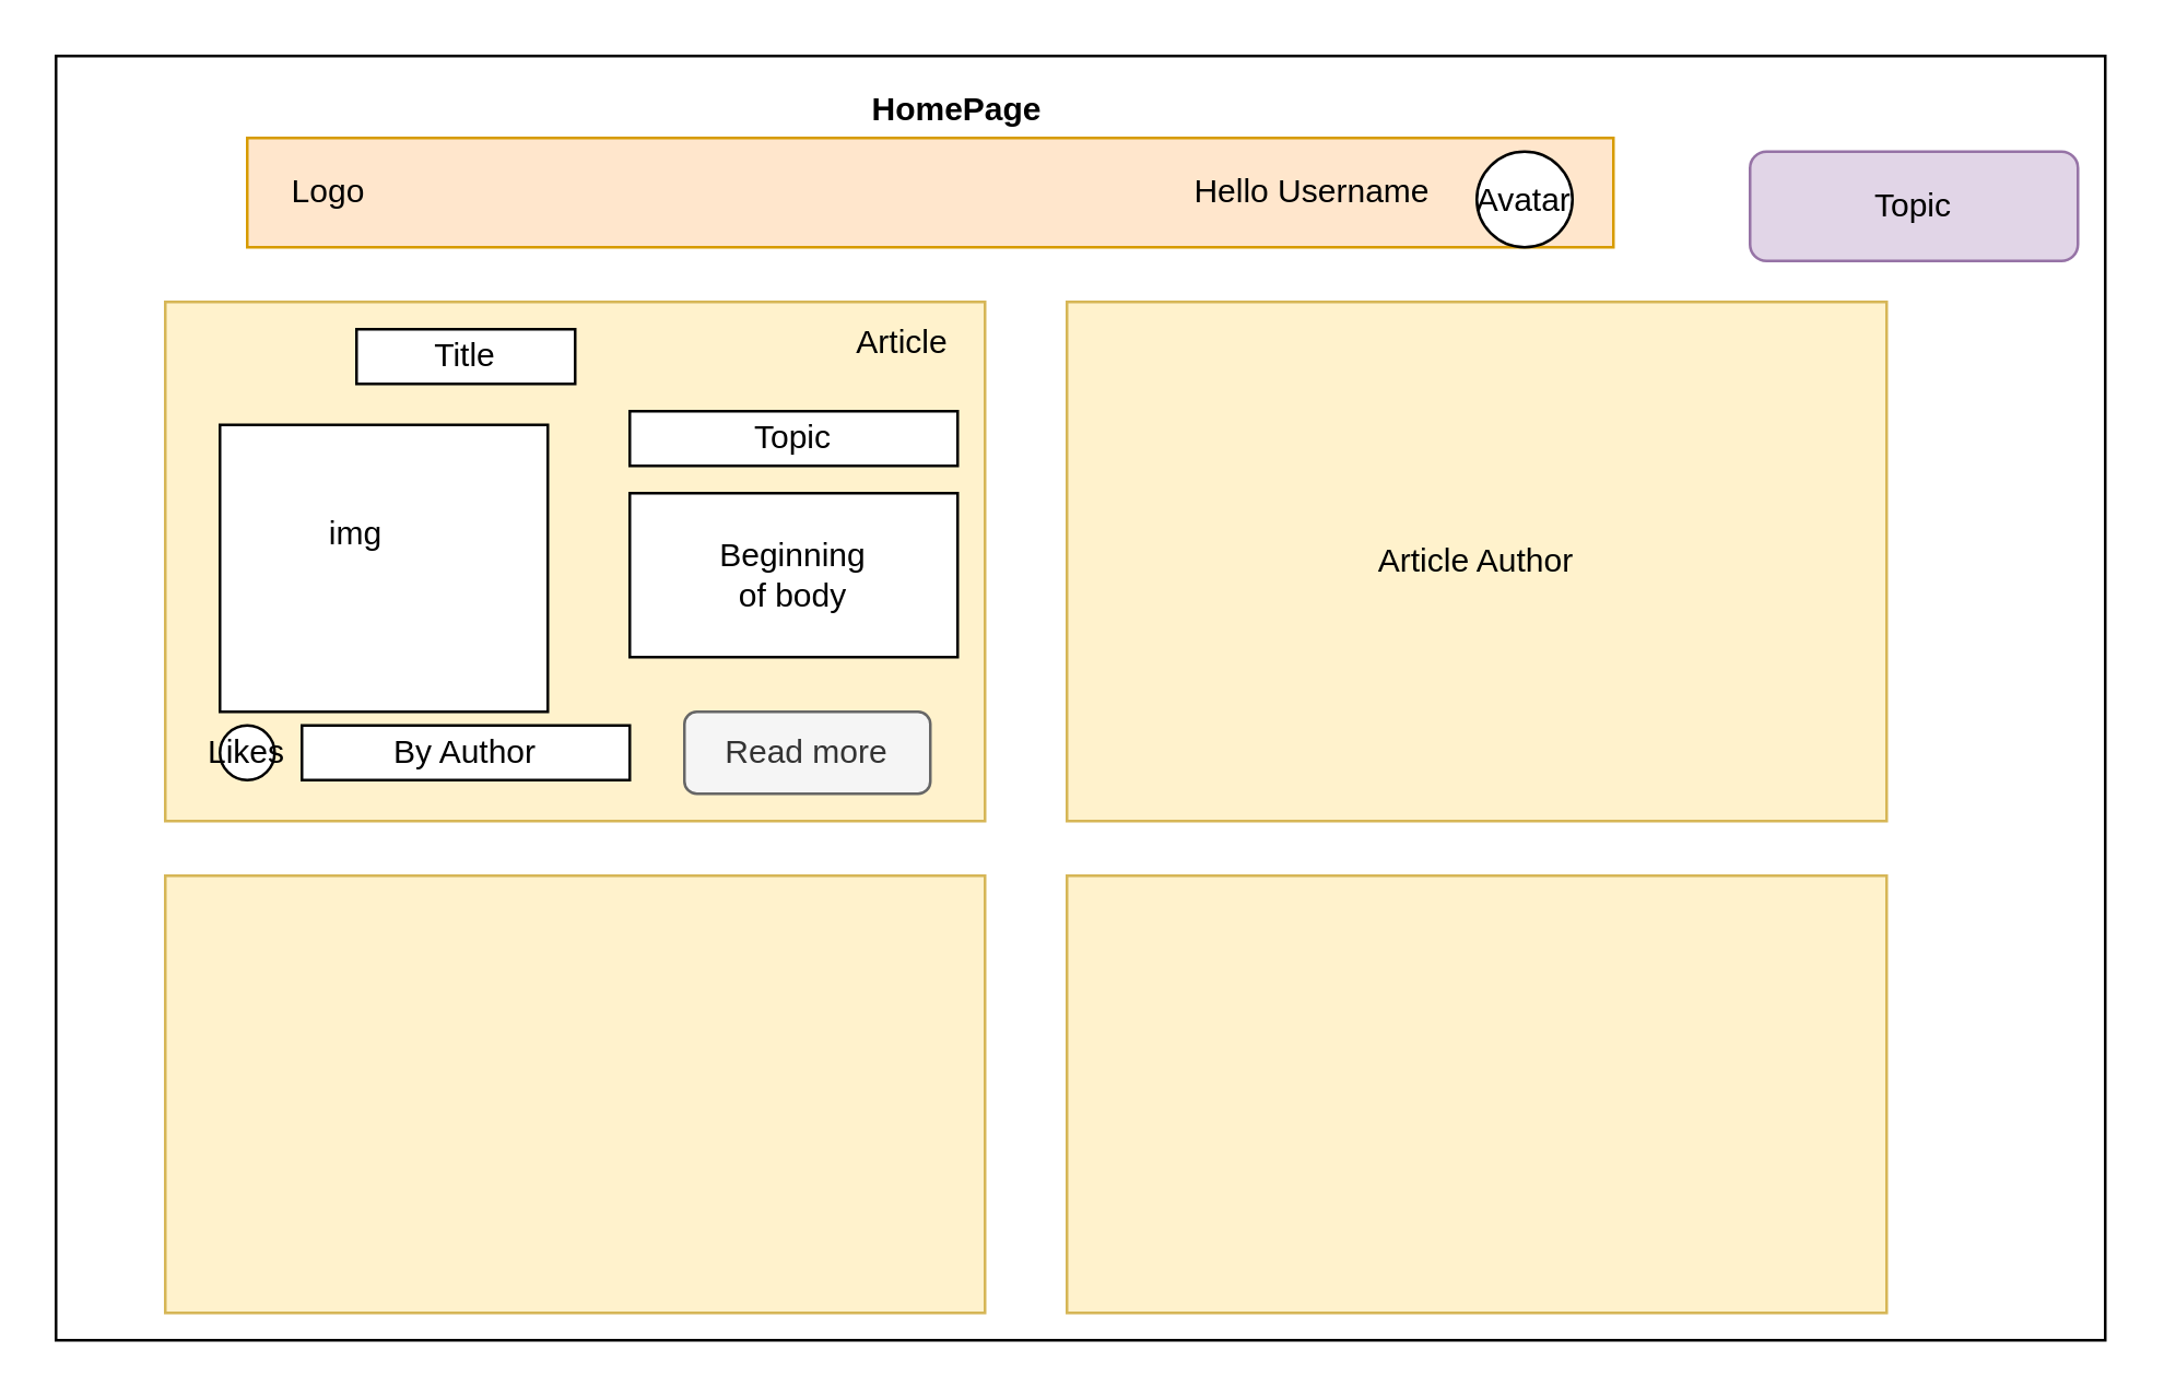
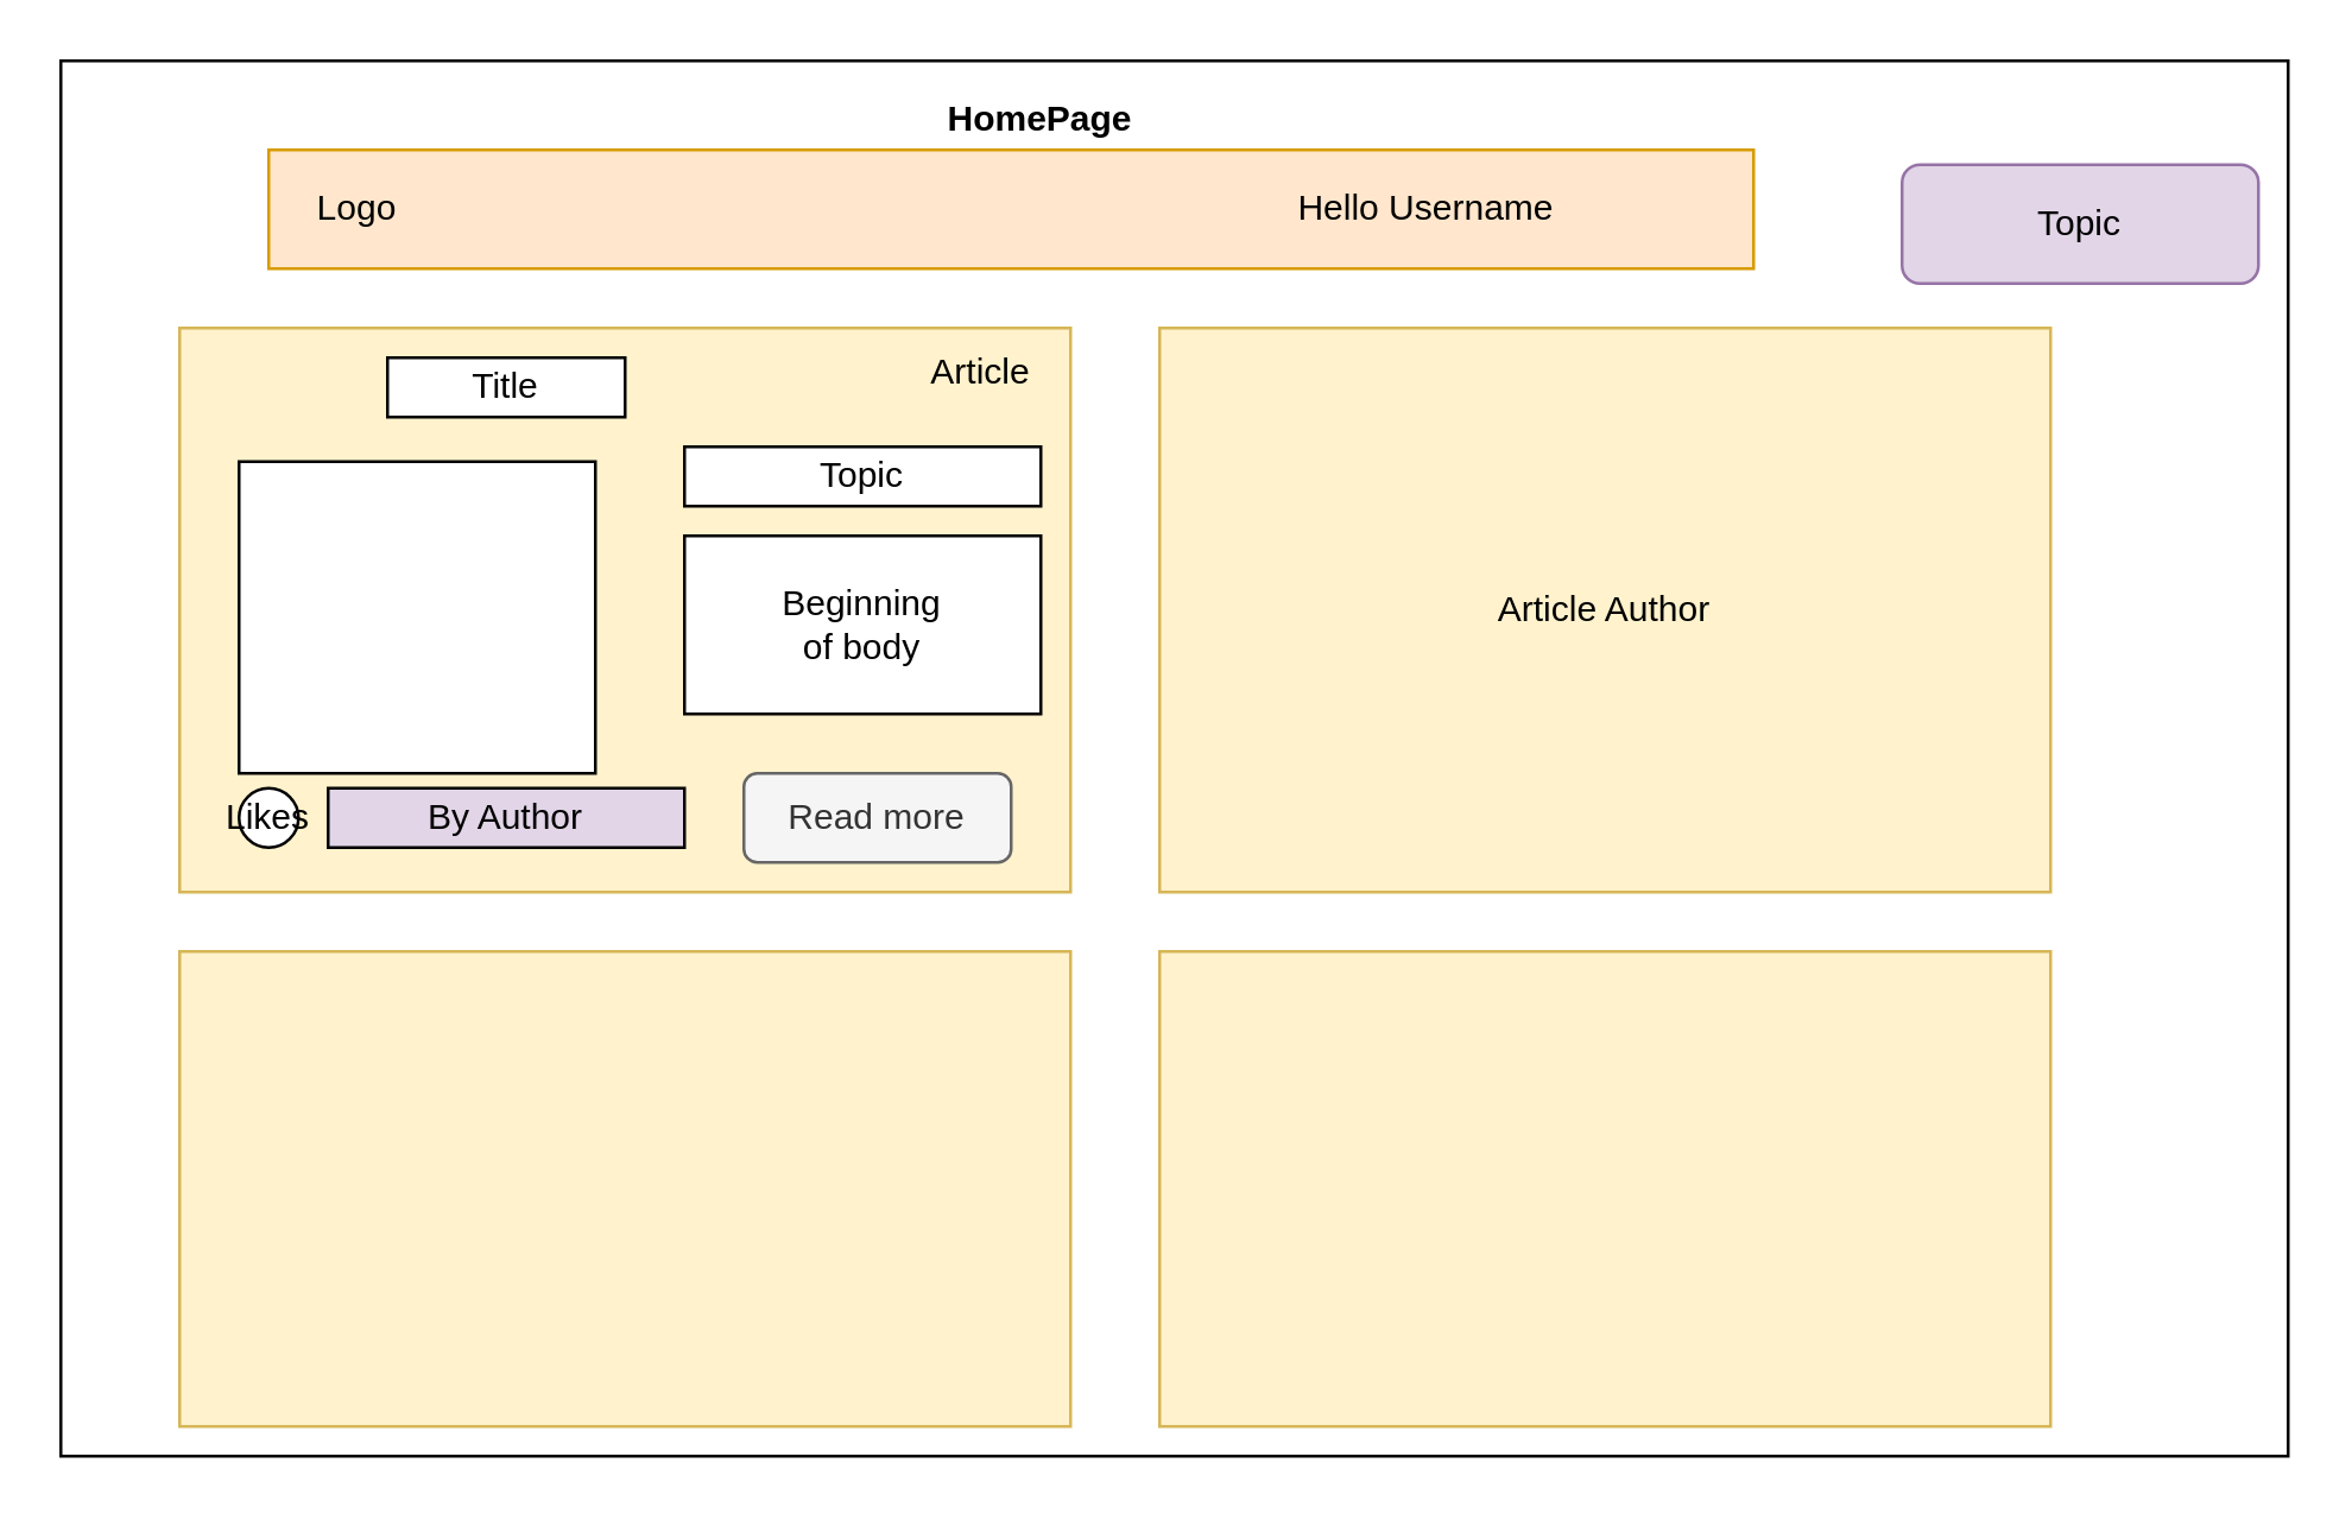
- <mxCell id="19" value="Avatar" style="ellipse;whiteSpace=wrap;html=1;aspect=fixed;" vertex="1" parent="1"><mxGeometry x="540" y="55" width="35" height="35" as="geometry" /></mxCell>
- <mxCell id="13" value="img" style="text;strokeColor=none;align=center;fillColor=none;html=1;verticalAlign=middle;whiteSpace=wrap;rounded=0;" vertex="1" parent="1"><mxGeometry x="100" y="180" width="60" height="30" as="geometry" /></mxCell>
- <mxCell id="12" value="By Author" style="rounded=0;whiteSpace=wrap;html=1;" vertex="1" parent="1"><mxGeometry x="110" y="265" width="120" height="20" as="geometry" /></mxCell>
+ <mxCell id="12" value="By Author" style="rounded=0;whiteSpace=wrap;html=1;fillColor=#e1d5e7;" vertex="1" parent="1"><mxGeometry x="110" y="265" width="120" height="20" as="geometry" /></mxCell>
